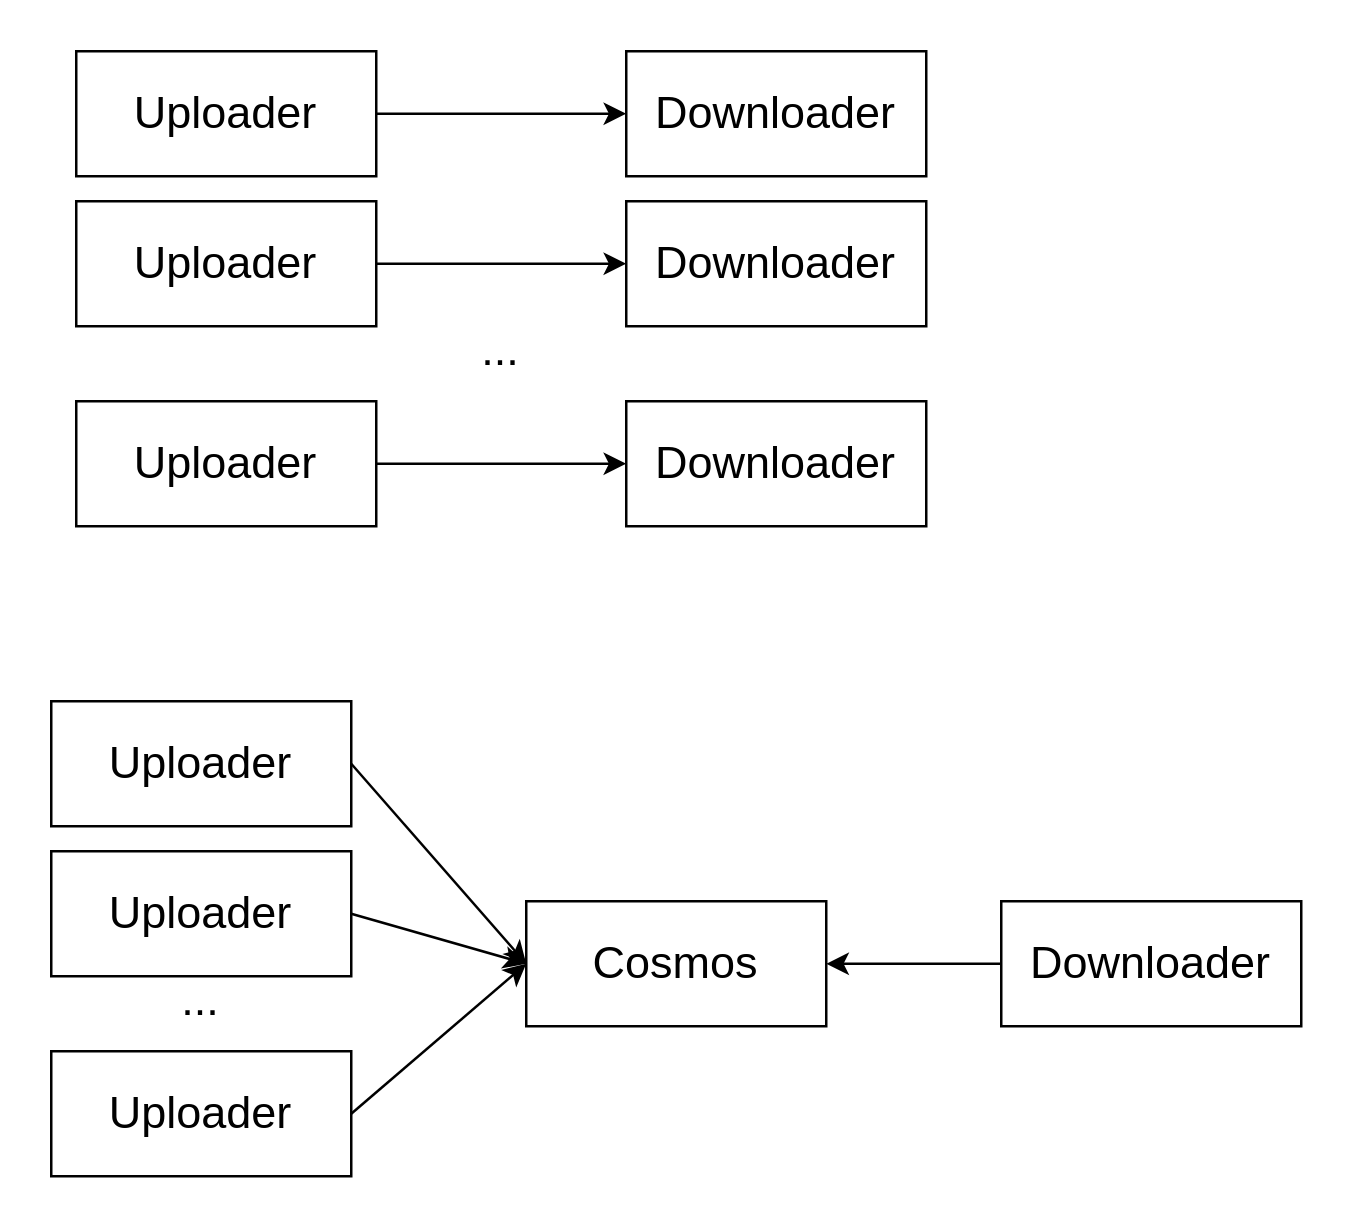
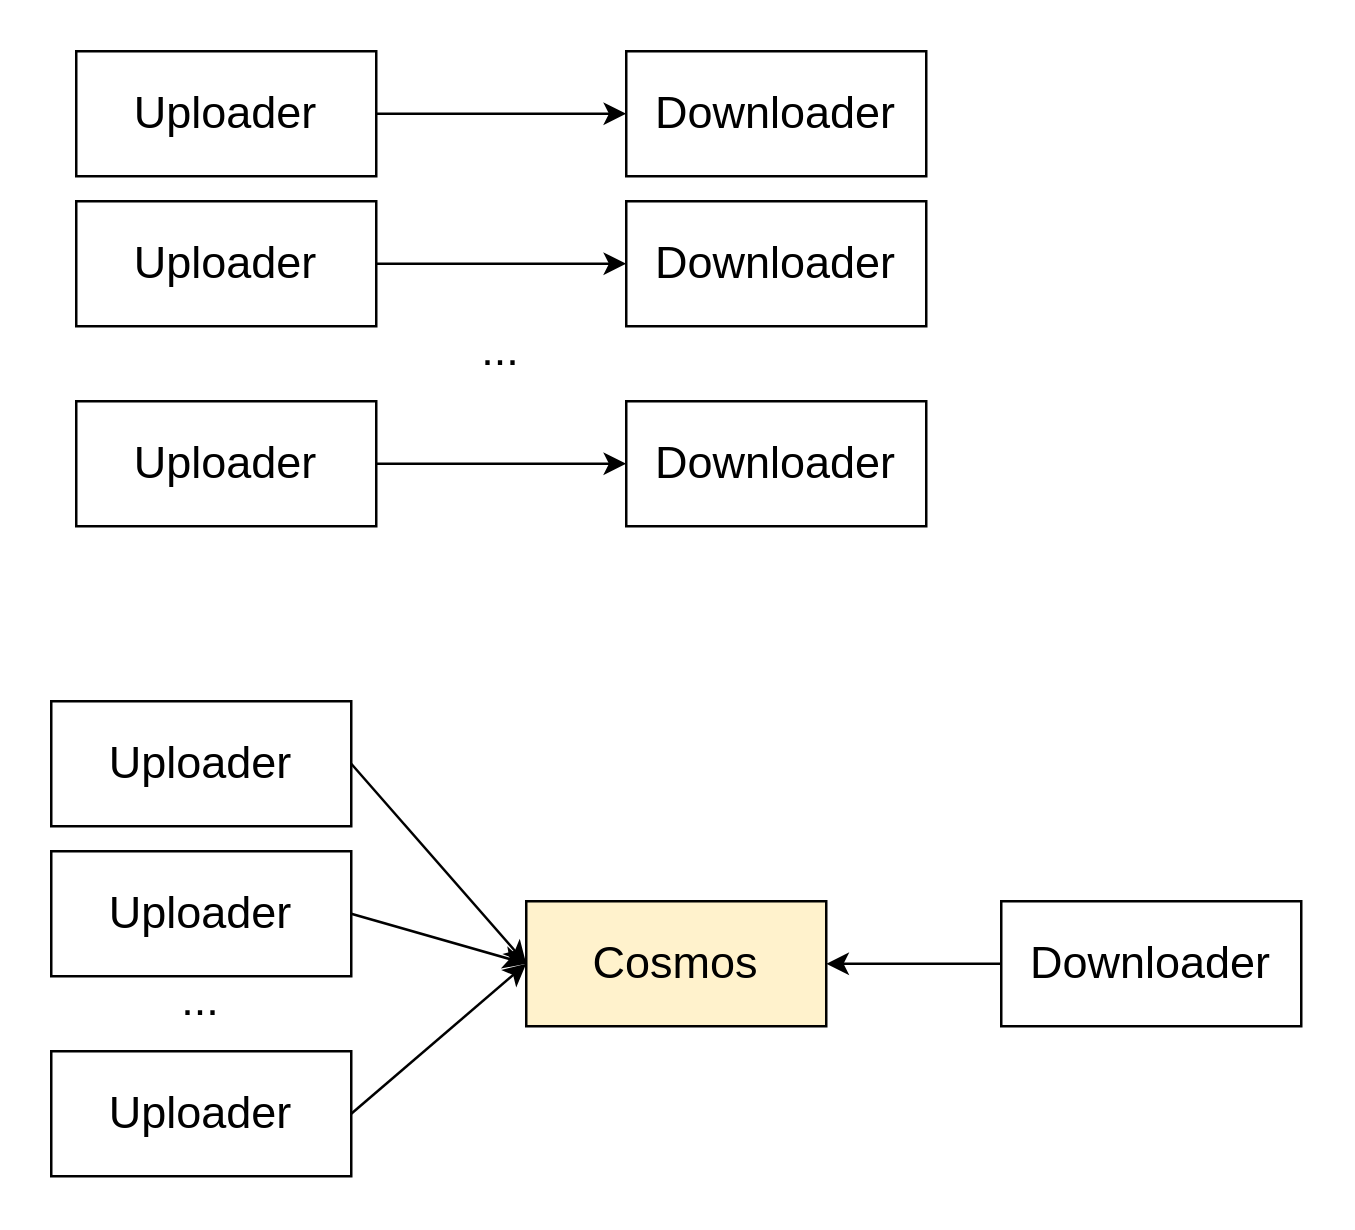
- <mxCell id="16" value="&lt;font style=&quot;font-size: 18px&quot;&gt;Cosmos&lt;/font&gt;" style="rounded=0;whiteSpace=wrap;html=1;" vertex="1" parent="1"><mxGeometry x="210" y="360" width="120" height="50" as="geometry" /></mxCell>
+ <mxCell id="16" value="&lt;font style=&quot;font-size: 18px&quot;&gt;Cosmos&lt;/font&gt;" style="rounded=0;whiteSpace=wrap;html=1;fillColor=#fff2cc;" vertex="1" parent="1"><mxGeometry x="210" y="360" width="120" height="50" as="geometry" /></mxCell>
